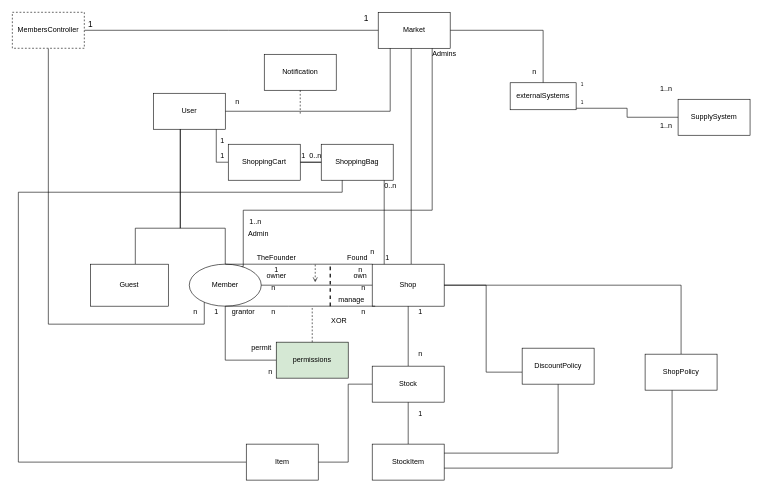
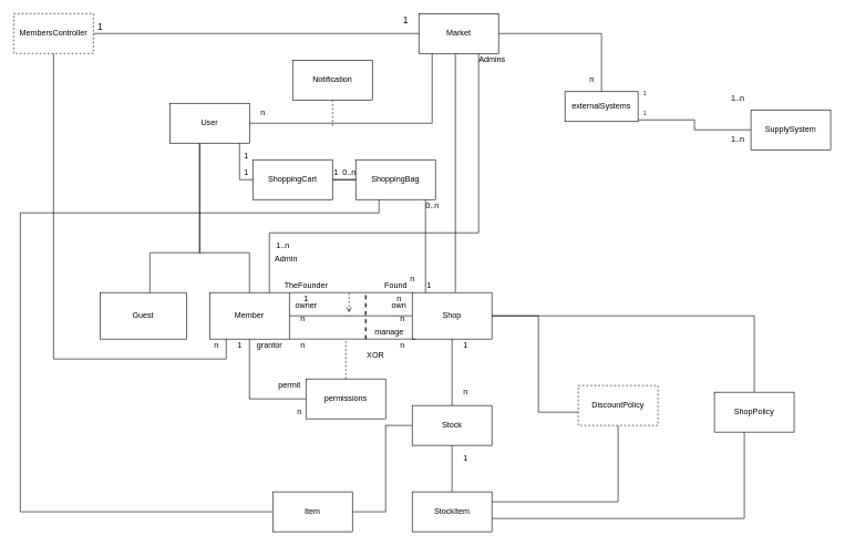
- <mxCell id="10" value="Member" style="ellipse;whiteSpace=wrap;html=1;" parent="1" vertex="1"><mxGeometry x="315" y="440" width="120" height="70" as="geometry" /></mxCell>
+ <mxCell id="10" value="Member" style="rounded=0;whiteSpace=wrap;html=1;" parent="1" vertex="1"><mxGeometry x="315" y="440" width="120" height="70" as="geometry" /></mxCell>
- <mxCell id="21" value="&lt;span style=&quot;text-align: left&quot;&gt;permissions&lt;/span&gt;" style="rounded=0;whiteSpace=wrap;html=1;fillColor=#d5e8d4;" parent="1" vertex="1"><mxGeometry x="460" y="570" width="120" height="60" as="geometry" /></mxCell>
+ <mxCell id="21" value="&lt;span style=&quot;text-align: left&quot;&gt;permissions&lt;/span&gt;" style="rounded=0;whiteSpace=wrap;html=1;" parent="1" vertex="1"><mxGeometry x="460" y="570" width="120" height="60" as="geometry" /></mxCell>
- <mxCell id="71" value="&lt;span lang=&quot;EN-US&quot; style=&quot;font-size: 9pt ; line-height: 107% ; font-family: &amp;#34;helvetica&amp;#34; , sans-serif&quot;&gt;DiscountPolicy&lt;/span&gt;" style="rounded=0;whiteSpace=wrap;html=1;" parent="1" vertex="1"><mxGeometry x="870" y="580" width="120" height="60" as="geometry" /></mxCell>
+ <mxCell id="71" value="&lt;span lang=&quot;EN-US&quot; style=&quot;font-size: 9pt ; line-height: 107% ; font-family: &amp;#34;helvetica&amp;#34; , sans-serif&quot;&gt;DiscountPolicy&lt;/span&gt;" style="rounded=0;whiteSpace=wrap;html=1;dashed=1;" parent="1" vertex="1"><mxGeometry x="870" y="580" width="120" height="60" as="geometry" /></mxCell>
